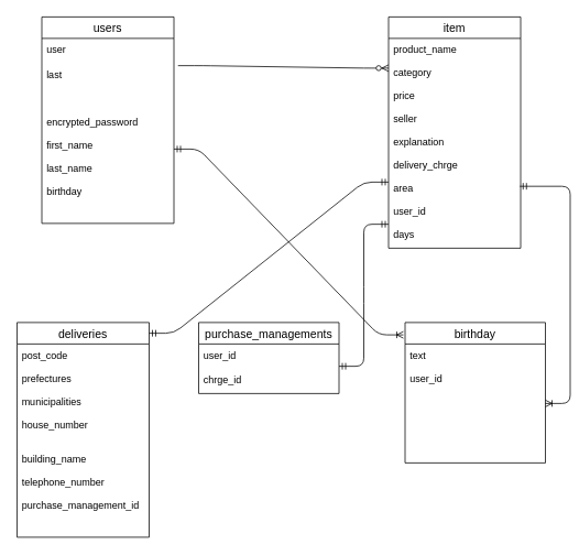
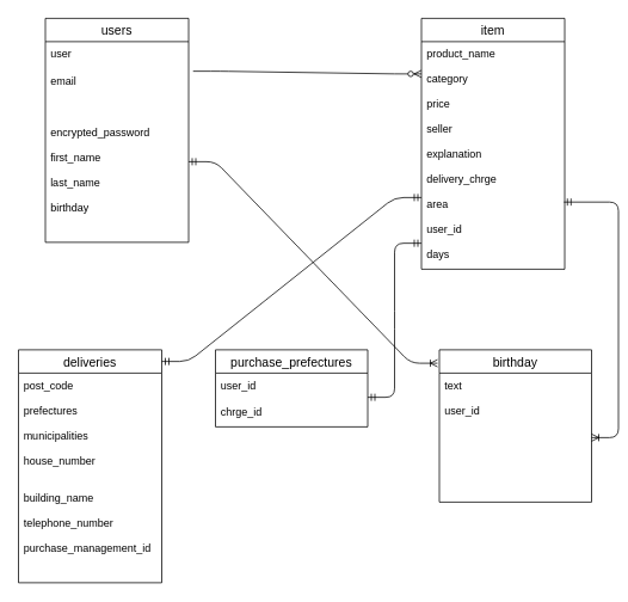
- <mxCell id="4" value="last" style="text;strokeColor=none;fillColor=none;spacingLeft=4;spacingRight=4;overflow=hidden;rotatable=0;points=[[0,0.5],[1,0.5]];portConstraint=eastwest;fontSize=12;" parent="2" vertex="1"><mxGeometry y="56" width="160" height="30" as="geometry" /></mxCell>
+ <mxCell id="4" value="email" style="text;strokeColor=none;fillColor=none;spacingLeft=4;spacingRight=4;overflow=hidden;rotatable=0;points=[[0,0.5],[1,0.5]];portConstraint=eastwest;fontSize=12;" parent="2" vertex="1"><mxGeometry y="56" width="160" height="30" as="geometry" /></mxCell>
- <mxCell id="13" value="purchase_managements" style="swimlane;fontStyle=0;childLayout=stackLayout;horizontal=1;startSize=26;horizontalStack=0;resizeParent=1;resizeParentMax=0;resizeLast=0;collapsible=1;marginBottom=0;align=center;fontSize=14;" parent="1" vertex="1"><mxGeometry x="240" y="390" width="170" height="86" as="geometry" /></mxCell>
+ <mxCell id="13" value="purchase_prefectures" style="swimlane;fontStyle=0;childLayout=stackLayout;horizontal=1;startSize=26;horizontalStack=0;resizeParent=1;resizeParentMax=0;resizeLast=0;collapsible=1;marginBottom=0;align=center;fontSize=14;" parent="1" vertex="1"><mxGeometry x="240" y="390" width="170" height="86" as="geometry" /></mxCell>
